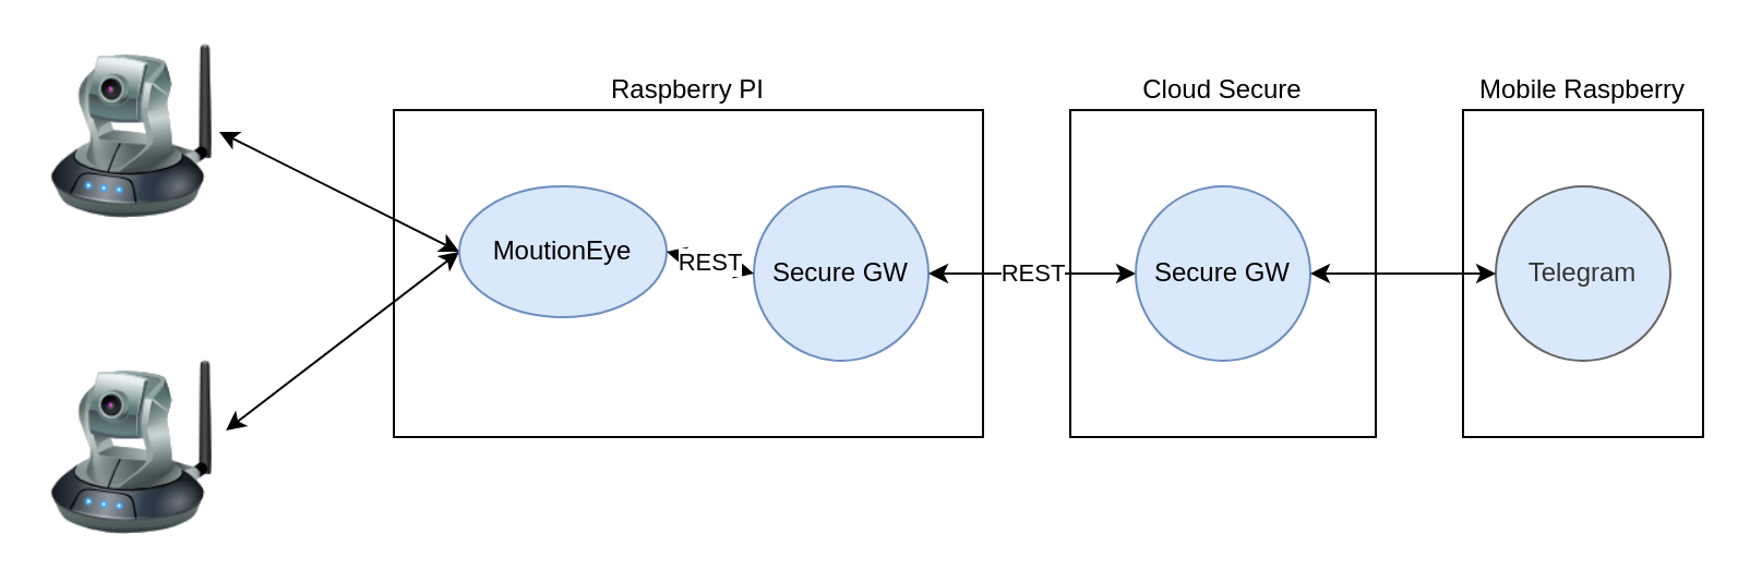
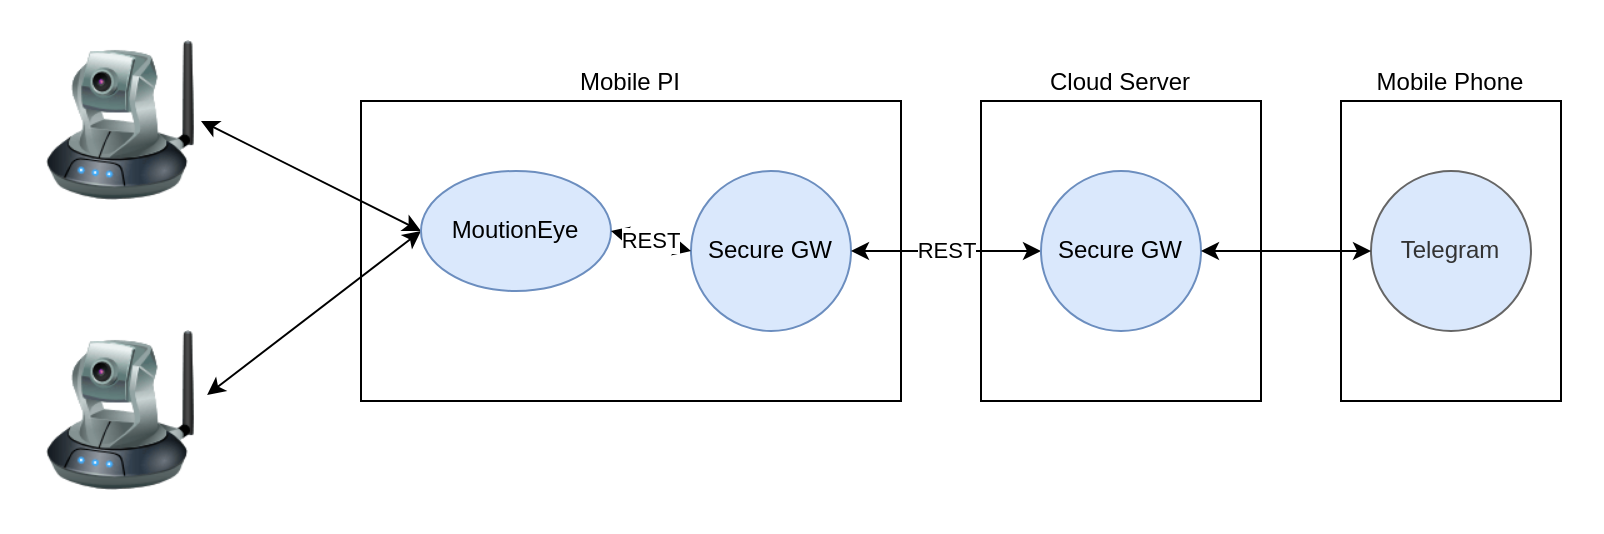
- <mxCell id="4" value="&lt;div&gt;Raspberry PI&lt;/div&gt;" style="rounded=0;whiteSpace=wrap;html=1;labelPosition=center;verticalLabelPosition=top;align=center;verticalAlign=bottom;" vertex="1" parent="1"><mxGeometry x="180" y="50" width="270" height="150" as="geometry" /></mxCell>
+ <mxCell id="4" value="&lt;div&gt;Mobile PI&lt;/div&gt;" style="rounded=0;whiteSpace=wrap;html=1;labelPosition=center;verticalLabelPosition=top;align=center;verticalAlign=bottom;" vertex="1" parent="1"><mxGeometry x="180" y="50" width="270" height="150" as="geometry" /></mxCell>
- <mxCell id="8" value="Cloud Secure" style="rounded=0;whiteSpace=wrap;html=1;labelPosition=center;verticalLabelPosition=top;align=center;verticalAlign=bottom;" vertex="1" parent="1"><mxGeometry x="490" y="50" width="140" height="150" as="geometry" /></mxCell>
+ <mxCell id="8" value="Cloud Server" style="rounded=0;whiteSpace=wrap;html=1;labelPosition=center;verticalLabelPosition=top;align=center;verticalAlign=bottom;" vertex="1" parent="1"><mxGeometry x="490" y="50" width="140" height="150" as="geometry" /></mxCell>
- <mxCell id="9" value="&lt;div&gt;Mobile Raspberry&lt;br&gt;&lt;/div&gt;" style="rounded=0;whiteSpace=wrap;html=1;labelPosition=center;verticalLabelPosition=top;align=center;verticalAlign=bottom;" vertex="1" parent="1"><mxGeometry x="670" y="50" width="110" height="150" as="geometry" /></mxCell>
+ <mxCell id="9" value="&lt;div&gt;Mobile Phone&lt;br&gt;&lt;/div&gt;" style="rounded=0;whiteSpace=wrap;html=1;labelPosition=center;verticalLabelPosition=top;align=center;verticalAlign=bottom;" vertex="1" parent="1"><mxGeometry x="670" y="50" width="110" height="150" as="geometry" /></mxCell>
